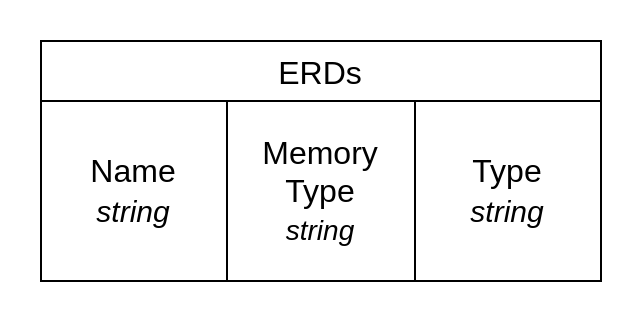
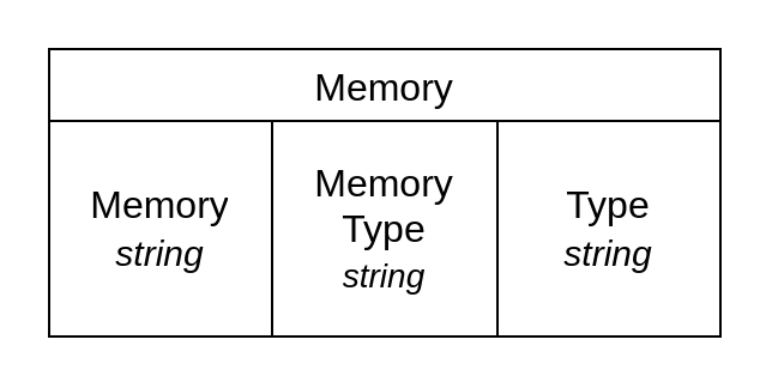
- <mxCell id="3" value="ERDs" style="shape=table;startSize=30;container=1;collapsible=0;childLayout=tableLayout;fontSize=16;strokeColor=#000000;fontColor=#000000;" vertex="1" parent="1"><mxGeometry x="20" y="20" width="280" height="120" as="geometry" /></mxCell>
+ <mxCell id="3" value="Memory" style="shape=table;startSize=30;container=1;collapsible=0;childLayout=tableLayout;fontSize=16;strokeColor=#000000;fontColor=#000000;" vertex="1" parent="1"><mxGeometry x="20" y="20" width="280" height="120" as="geometry" /></mxCell>
- <mxCell id="5" value="Name&lt;div&gt;&lt;i&gt;&lt;font style=&quot;font-size: 15px;&quot;&gt;string&lt;/font&gt;&lt;/i&gt;&lt;/div&gt;" style="shape=partialRectangle;html=1;whiteSpace=wrap;connectable=0;strokeColor=#000000;overflow=hidden;fillColor=none;top=0;left=0;bottom=0;right=0;pointerEvents=1;fontSize=16;fontColor=#000000;" vertex="1" parent="4"><mxGeometry width="93" height="90" as="geometry"><mxRectangle width="93" height="90" as="alternateBounds" /></mxGeometry></mxCell>
+ <mxCell id="5" value="Memory&lt;div&gt;&lt;i&gt;&lt;font style=&quot;font-size: 15px;&quot;&gt;string&lt;/font&gt;&lt;/i&gt;&lt;/div&gt;" style="shape=partialRectangle;html=1;whiteSpace=wrap;connectable=0;strokeColor=#000000;overflow=hidden;fillColor=none;top=0;left=0;bottom=0;right=0;pointerEvents=1;fontSize=16;fontColor=#000000;" vertex="1" parent="4"><mxGeometry width="93" height="90" as="geometry"><mxRectangle width="93" height="90" as="alternateBounds" /></mxGeometry></mxCell>
